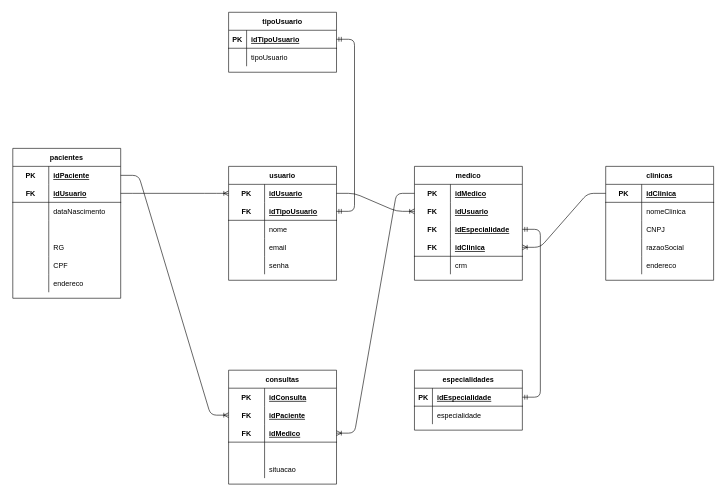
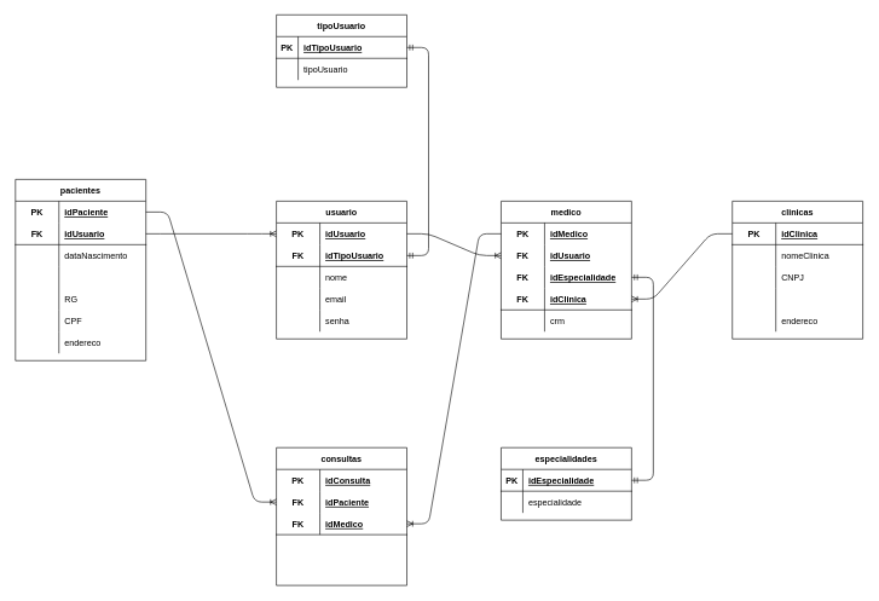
- <mxCell id="89" value="razaoSocial" style="shape=partialRectangle;connectable=0;fillColor=none;top=0;left=0;bottom=0;right=0;align=left;spacingLeft=6;overflow=hidden;" vertex="1" parent="87"><mxGeometry x="60" width="120" height="30" as="geometry" /></mxCell>
- <mxCell id="60" value="situacao" style="shape=partialRectangle;connectable=0;fillColor=none;top=0;left=0;bottom=0;right=0;align=left;spacingLeft=6;overflow=hidden;" vertex="1" parent="58"><mxGeometry x="60" width="120" height="30" as="geometry" /></mxCell>
